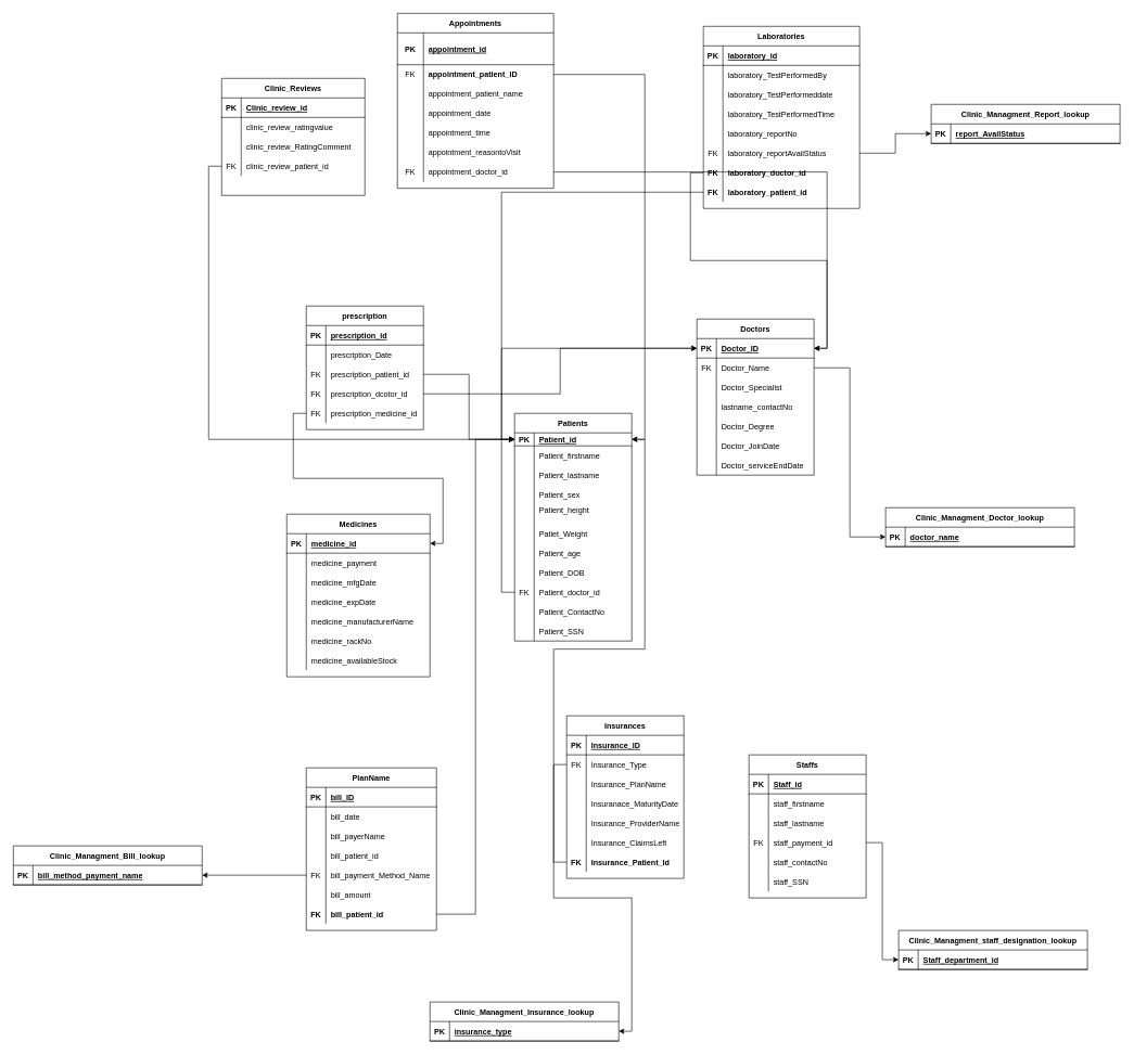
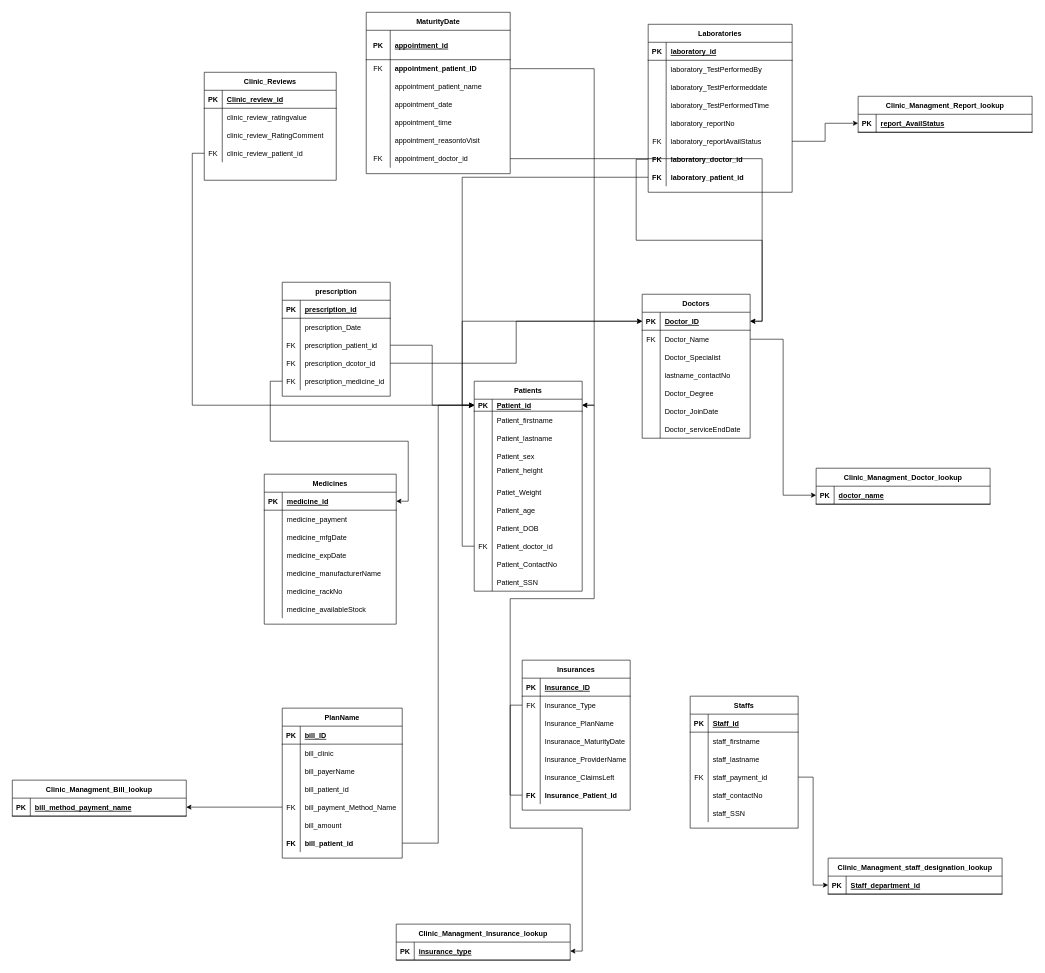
- <mxCell id="58" value="Appointments" style="shape=table;startSize=30;container=1;collapsible=1;childLayout=tableLayout;fixedRows=1;rowLines=0;fontStyle=1;align=center;resizeLast=1;" parent="1" vertex="1"><mxGeometry x="610" y="20" width="240" height="269" as="geometry" /></mxCell>
+ <mxCell id="58" value="MaturityDate" style="shape=table;startSize=30;container=1;collapsible=1;childLayout=tableLayout;fixedRows=1;rowLines=0;fontStyle=1;align=center;resizeLast=1;" parent="1" vertex="1"><mxGeometry x="610" y="20" width="240" height="269" as="geometry" /></mxCell>
- <mxCell id="187" value="bill_date" style="shape=partialRectangle;connectable=0;fillColor=none;top=0;left=0;bottom=0;right=0;align=left;spacingLeft=6;overflow=hidden;" parent="185" vertex="1"><mxGeometry x="30" width="170" height="30" as="geometry"><mxRectangle width="170" height="30" as="alternateBounds" /></mxGeometry></mxCell>
+ <mxCell id="187" value="bill_clinic" style="shape=partialRectangle;connectable=0;fillColor=none;top=0;left=0;bottom=0;right=0;align=left;spacingLeft=6;overflow=hidden;" parent="185" vertex="1"><mxGeometry x="30" width="170" height="30" as="geometry"><mxRectangle width="170" height="30" as="alternateBounds" /></mxGeometry></mxCell>
